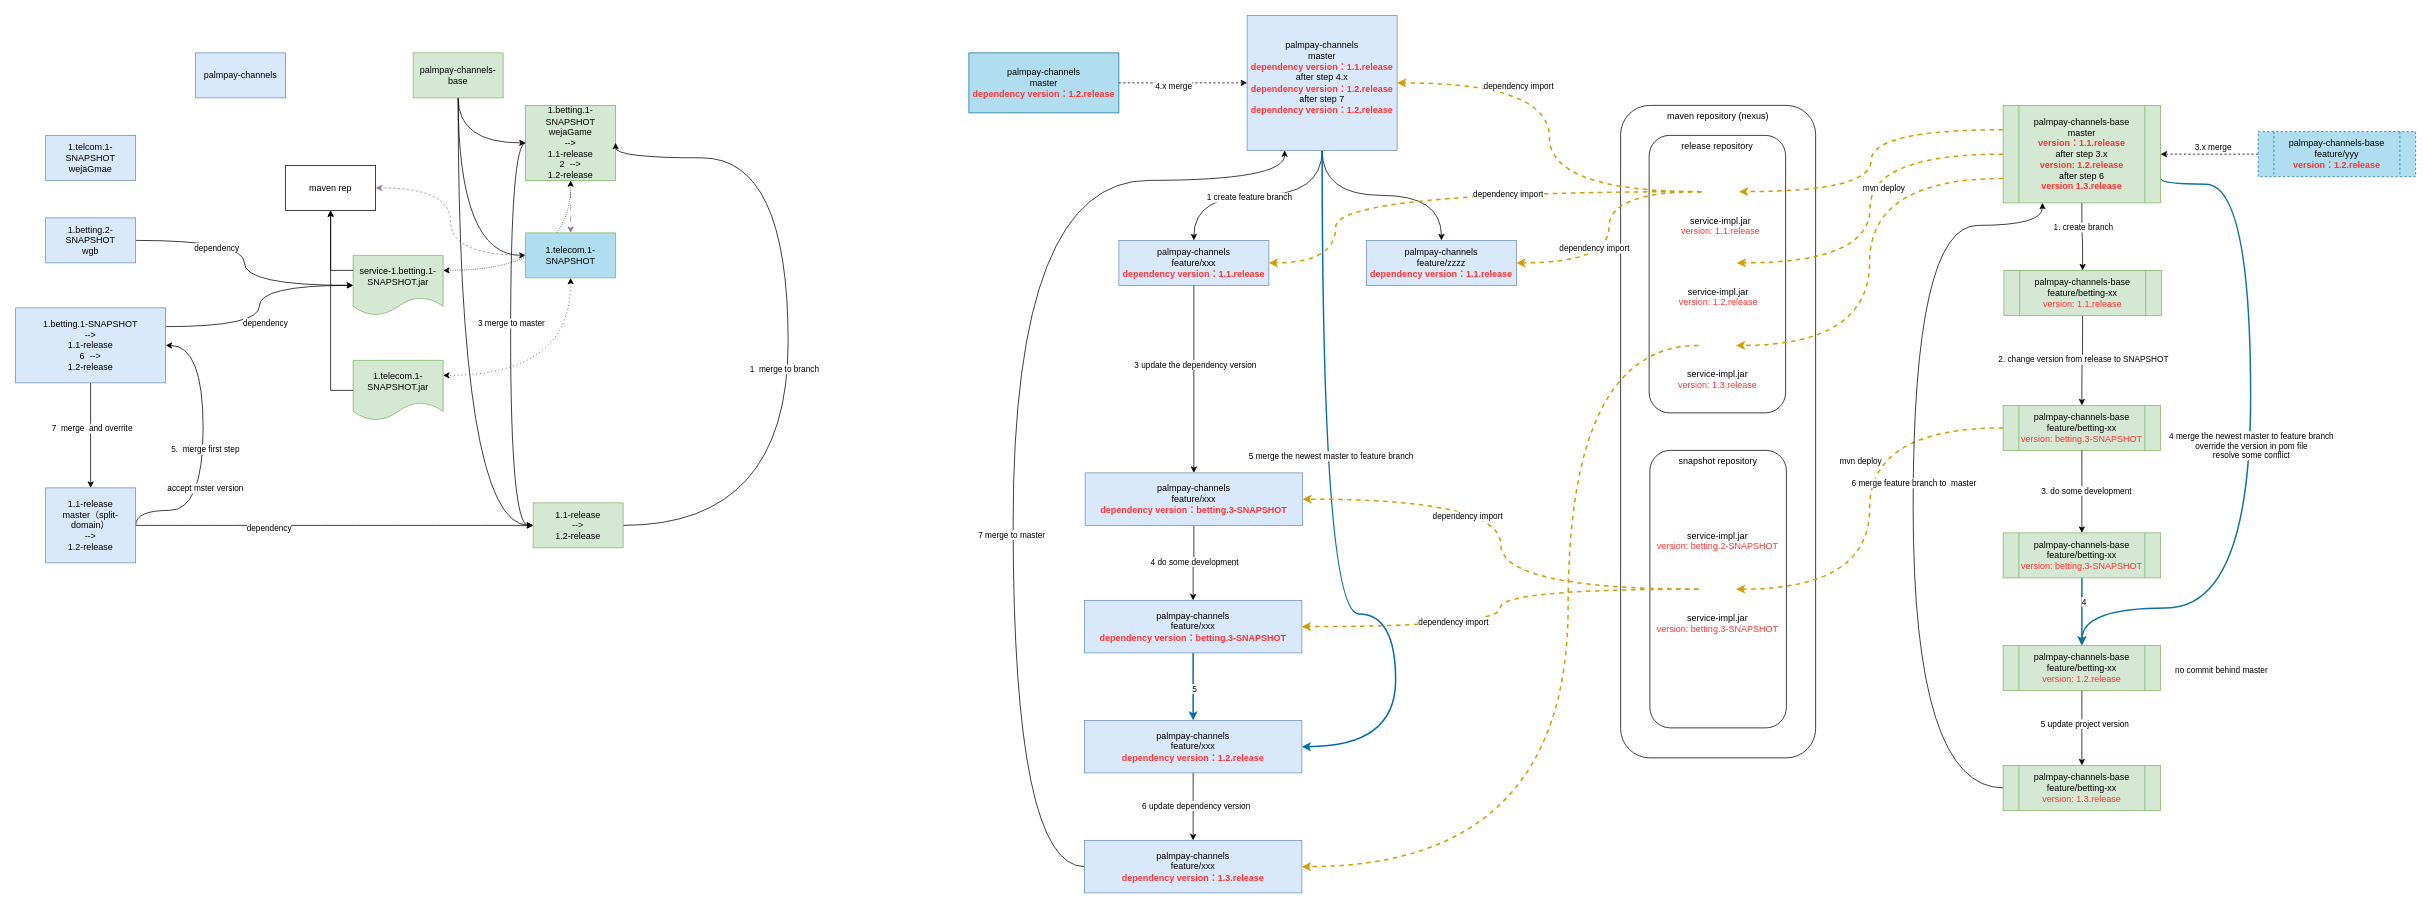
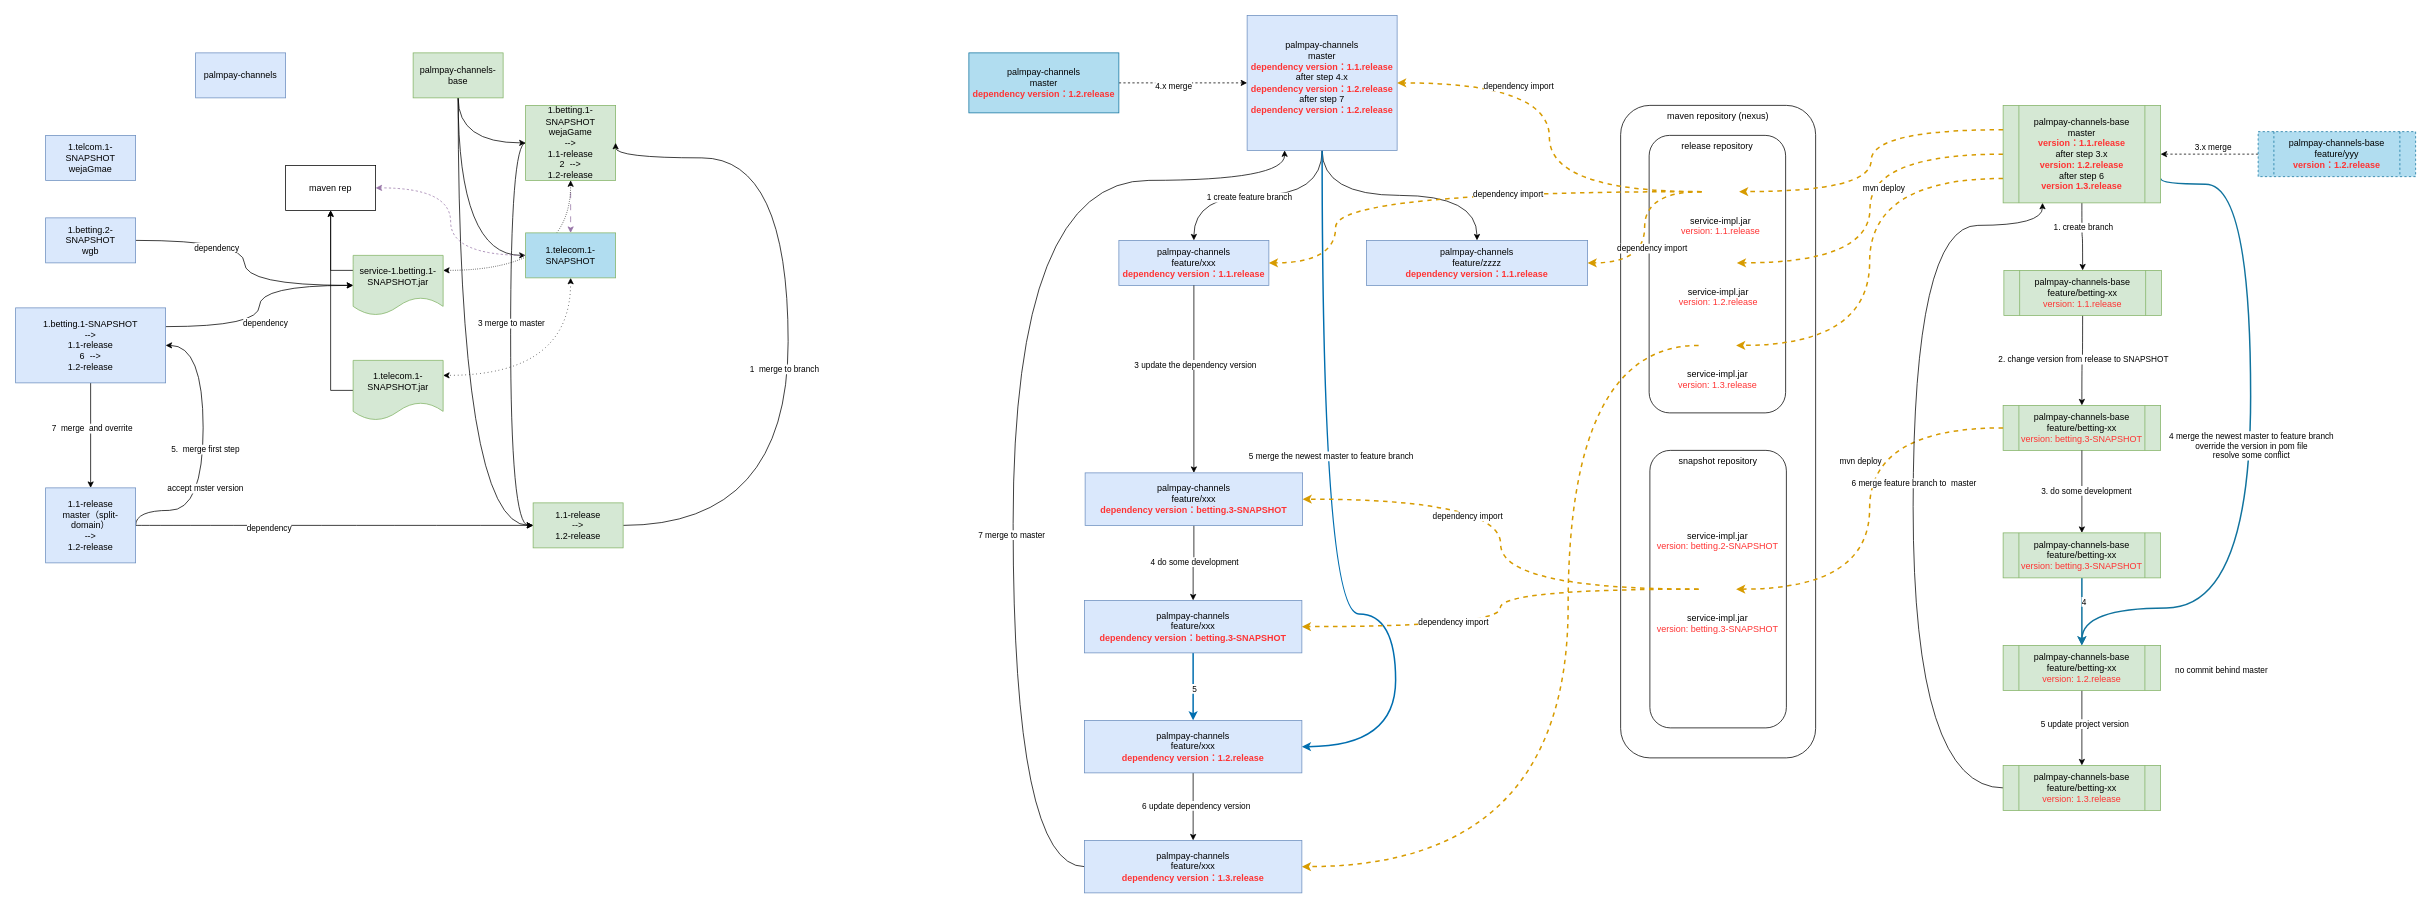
- <mxCell id="65" value="palmpay-channels&lt;br&gt;&lt;font style=&quot;&quot;&gt;feature/zzzz&lt;br&gt;&lt;/font&gt;&lt;b style=&quot;border-color: var(--border-color); color: rgb(255, 51, 51);&quot;&gt;dependency version：1.1.release&lt;/b&gt;" style="rounded=0;whiteSpace=wrap;html=1;fillColor=#dae8fc;strokeColor=#6c8ebf;" parent="1" vertex="1"><mxGeometry x="1821" y="320" width="200" height="60" as="geometry" /></mxCell>
+ <mxCell id="65" value="palmpay-channels&lt;br&gt;&lt;font style=&quot;&quot;&gt;feature/zzzz&lt;br&gt;&lt;/font&gt;&lt;b style=&quot;border-color: var(--border-color); color: rgb(255, 51, 51);&quot;&gt;dependency version：1.1.release&lt;/b&gt;" style="rounded=0;whiteSpace=wrap;html=1;fillColor=#dae8fc;strokeColor=#6c8ebf;" parent="1" vertex="1"><mxGeometry x="1821" y="320" width="295" height="60" as="geometry" /></mxCell>
